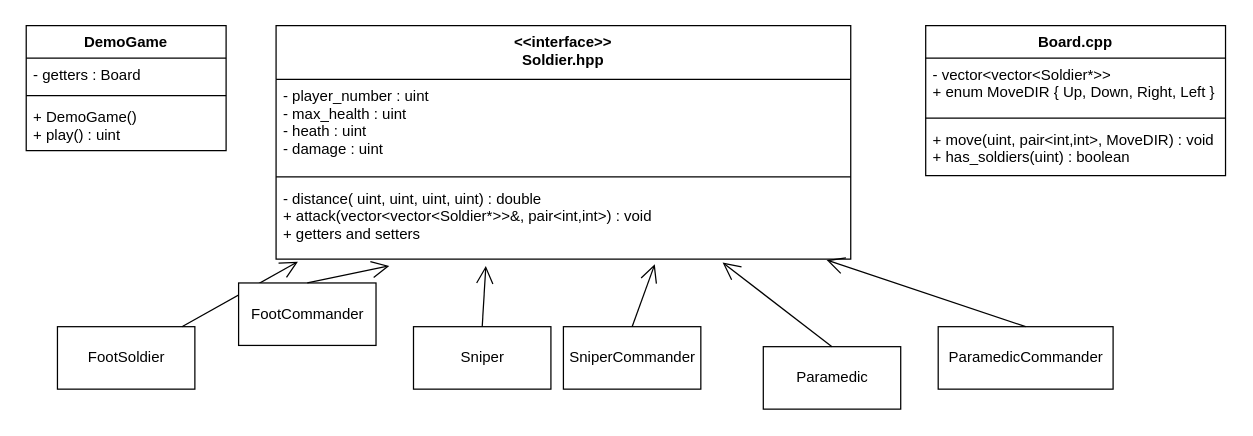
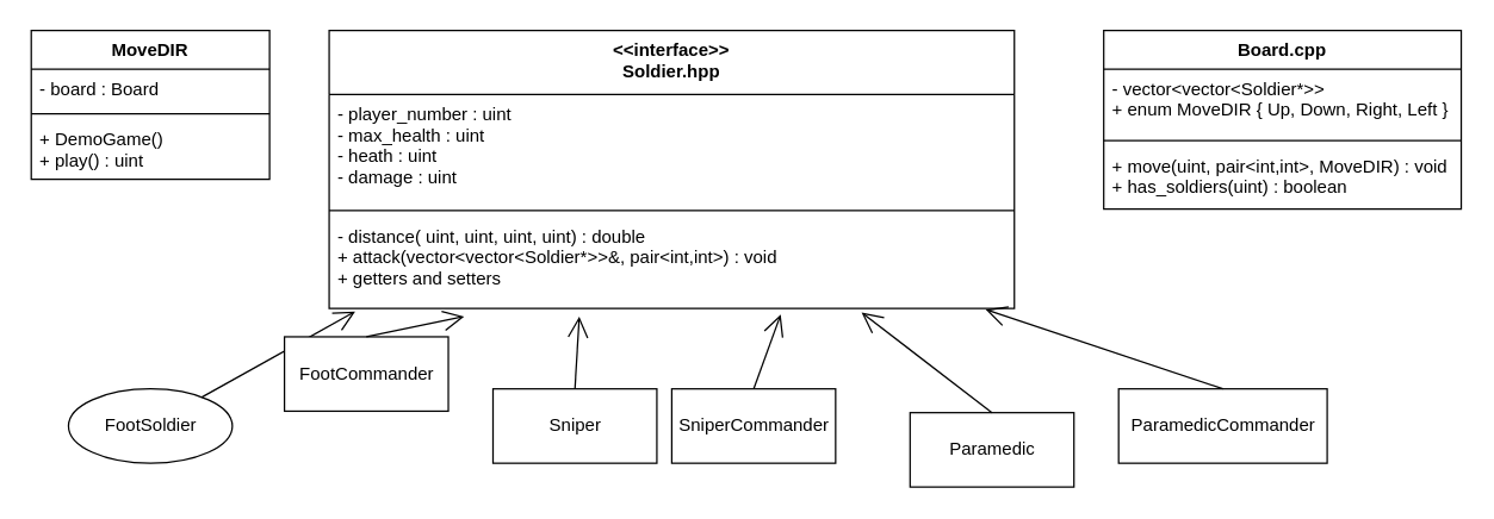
- <mxCell id="22" value="DemoGame" style="swimlane;fontStyle=1;align=center;verticalAlign=top;childLayout=stackLayout;horizontal=1;startSize=26;horizontalStack=0;resizeParent=1;resizeParentMax=0;resizeLast=0;collapsible=1;marginBottom=0;gradientColor=none;" vertex="1" parent="1"><mxGeometry x="20" y="20" width="160" height="100" as="geometry" /></mxCell>
+ <mxCell id="22" value="MoveDIR" style="swimlane;fontStyle=1;align=center;verticalAlign=top;childLayout=stackLayout;horizontal=1;startSize=26;horizontalStack=0;resizeParent=1;resizeParentMax=0;resizeLast=0;collapsible=1;marginBottom=0;gradientColor=none;" vertex="1" parent="1"><mxGeometry x="20" y="20" width="160" height="100" as="geometry" /></mxCell>
- <mxCell id="23" value="- getters : Board" style="text;strokeColor=none;fillColor=none;align=left;verticalAlign=top;spacingLeft=4;spacingRight=4;overflow=hidden;rotatable=0;points=[[0,0.5],[1,0.5]];portConstraint=eastwest;" vertex="1" parent="22"><mxGeometry y="26" width="160" height="26" as="geometry" /></mxCell>
+ <mxCell id="23" value="- board : Board" style="text;strokeColor=none;fillColor=none;align=left;verticalAlign=top;spacingLeft=4;spacingRight=4;overflow=hidden;rotatable=0;points=[[0,0.5],[1,0.5]];portConstraint=eastwest;" vertex="1" parent="22"><mxGeometry y="26" width="160" height="26" as="geometry" /></mxCell>
- <mxCell id="6" value="FootSoldier" style="html=1;gradientColor=none;" vertex="1" parent="1"><mxGeometry x="45" y="261" width="110" height="50" as="geometry" /></mxCell>
+ <mxCell id="6" value="FootSoldier" style="ellipse;html=1;gradientColor=none;" vertex="1" parent="1"><mxGeometry x="45" y="261" width="110" height="50" as="geometry" /></mxCell>
